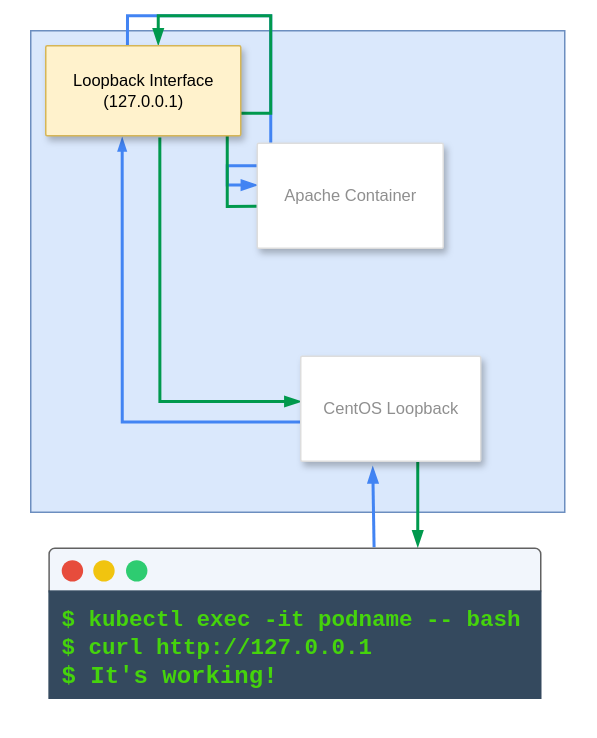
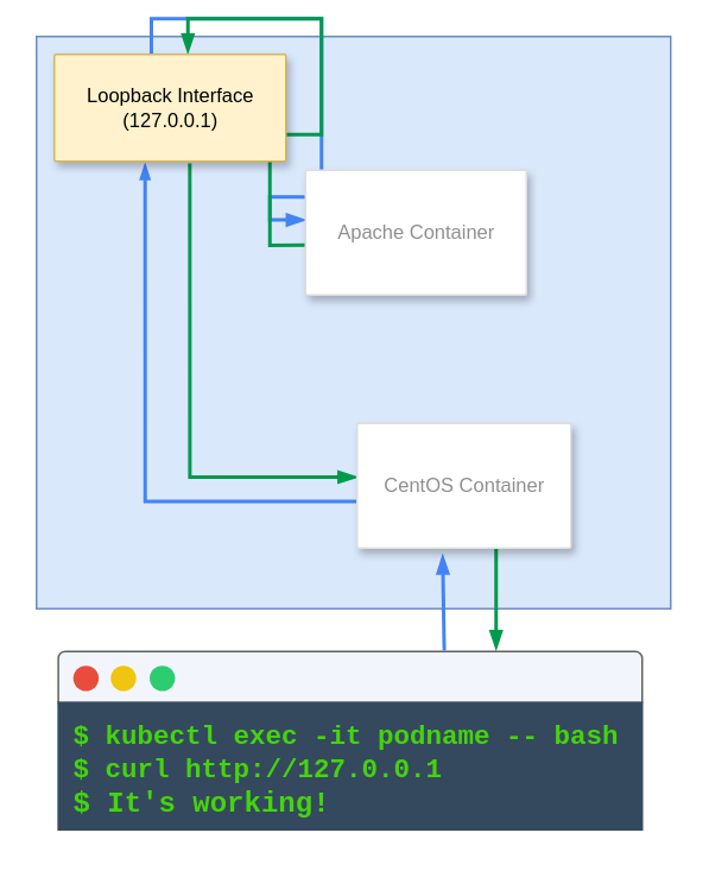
- <mxCell id="9" value="CentOS Loopback" style="strokeColor=#dddddd;fillColor=#ffffff;shadow=1;strokeWidth=1;rounded=1;absoluteArcSize=1;arcSize=2;fontSize=11;fontColor=#8F8F8F;align=center;html=1;" parent="1" vertex="1"><mxGeometry x="200" y="237" width="120" height="70" as="geometry" /></mxCell>
+ <mxCell id="9" value="CentOS Container" style="strokeColor=#dddddd;fillColor=#ffffff;shadow=1;strokeWidth=1;rounded=1;absoluteArcSize=1;arcSize=2;fontSize=11;fontColor=#8F8F8F;align=center;html=1;" parent="1" vertex="1"><mxGeometry x="200" y="237" width="120" height="70" as="geometry" /></mxCell>
